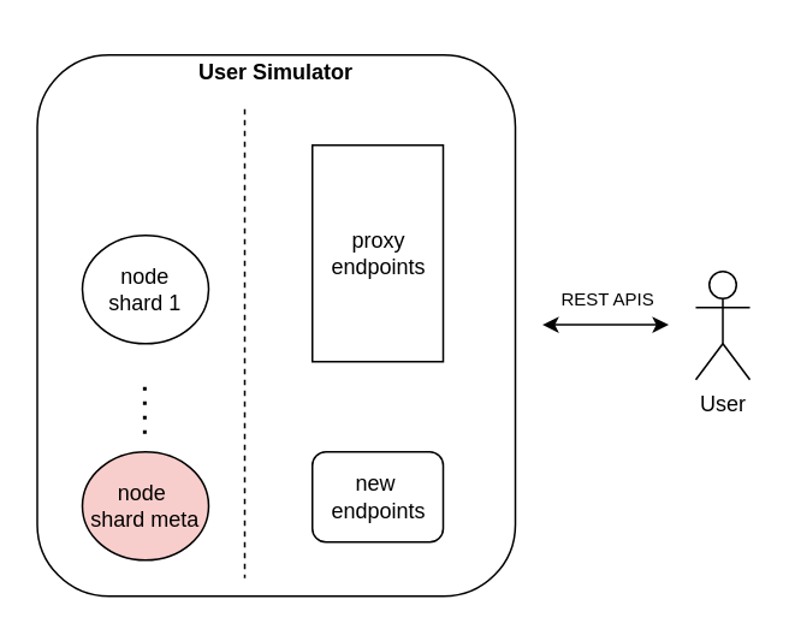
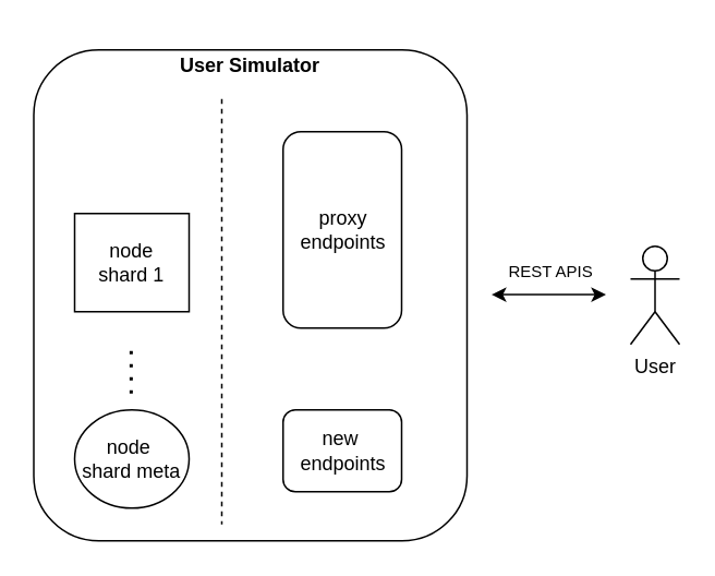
- <mxCell id="7" value="proxy endpoints" style="whiteSpace=wrap;html=1;rounded=0;" vertex="1" parent="1"><mxGeometry x="172.5" y="80" width="72.5" height="120" as="geometry" /></mxCell>
+ <mxCell id="7" value="proxy endpoints" style="rounded=1;whiteSpace=wrap;html=1;" vertex="1" parent="1"><mxGeometry x="172.5" y="80" width="72.5" height="120" as="geometry" /></mxCell>
- <mxCell id="4" value="node&lt;br&gt;shard 1" style="ellipse;whiteSpace=wrap;html=1;" vertex="1" parent="1"><mxGeometry x="45" y="130" width="70" height="60" as="geometry" /></mxCell>
+ <mxCell id="4" value="node&lt;br&gt;shard 1" style="whiteSpace=wrap;html=1;rounded=0;" vertex="1" parent="1"><mxGeometry x="45" y="130" width="70" height="60" as="geometry" /></mxCell>
- <mxCell id="5" value="node&amp;nbsp;&lt;br&gt;shard meta" style="ellipse;whiteSpace=wrap;html=1;fillColor=#f8cecc;" vertex="1" parent="1"><mxGeometry x="45" y="250" width="70" height="60" as="geometry" /></mxCell>
+ <mxCell id="5" value="node&amp;nbsp;&lt;br&gt;shard meta" style="ellipse;whiteSpace=wrap;html=1;" vertex="1" parent="1"><mxGeometry x="45" y="250" width="70" height="60" as="geometry" /></mxCell>
